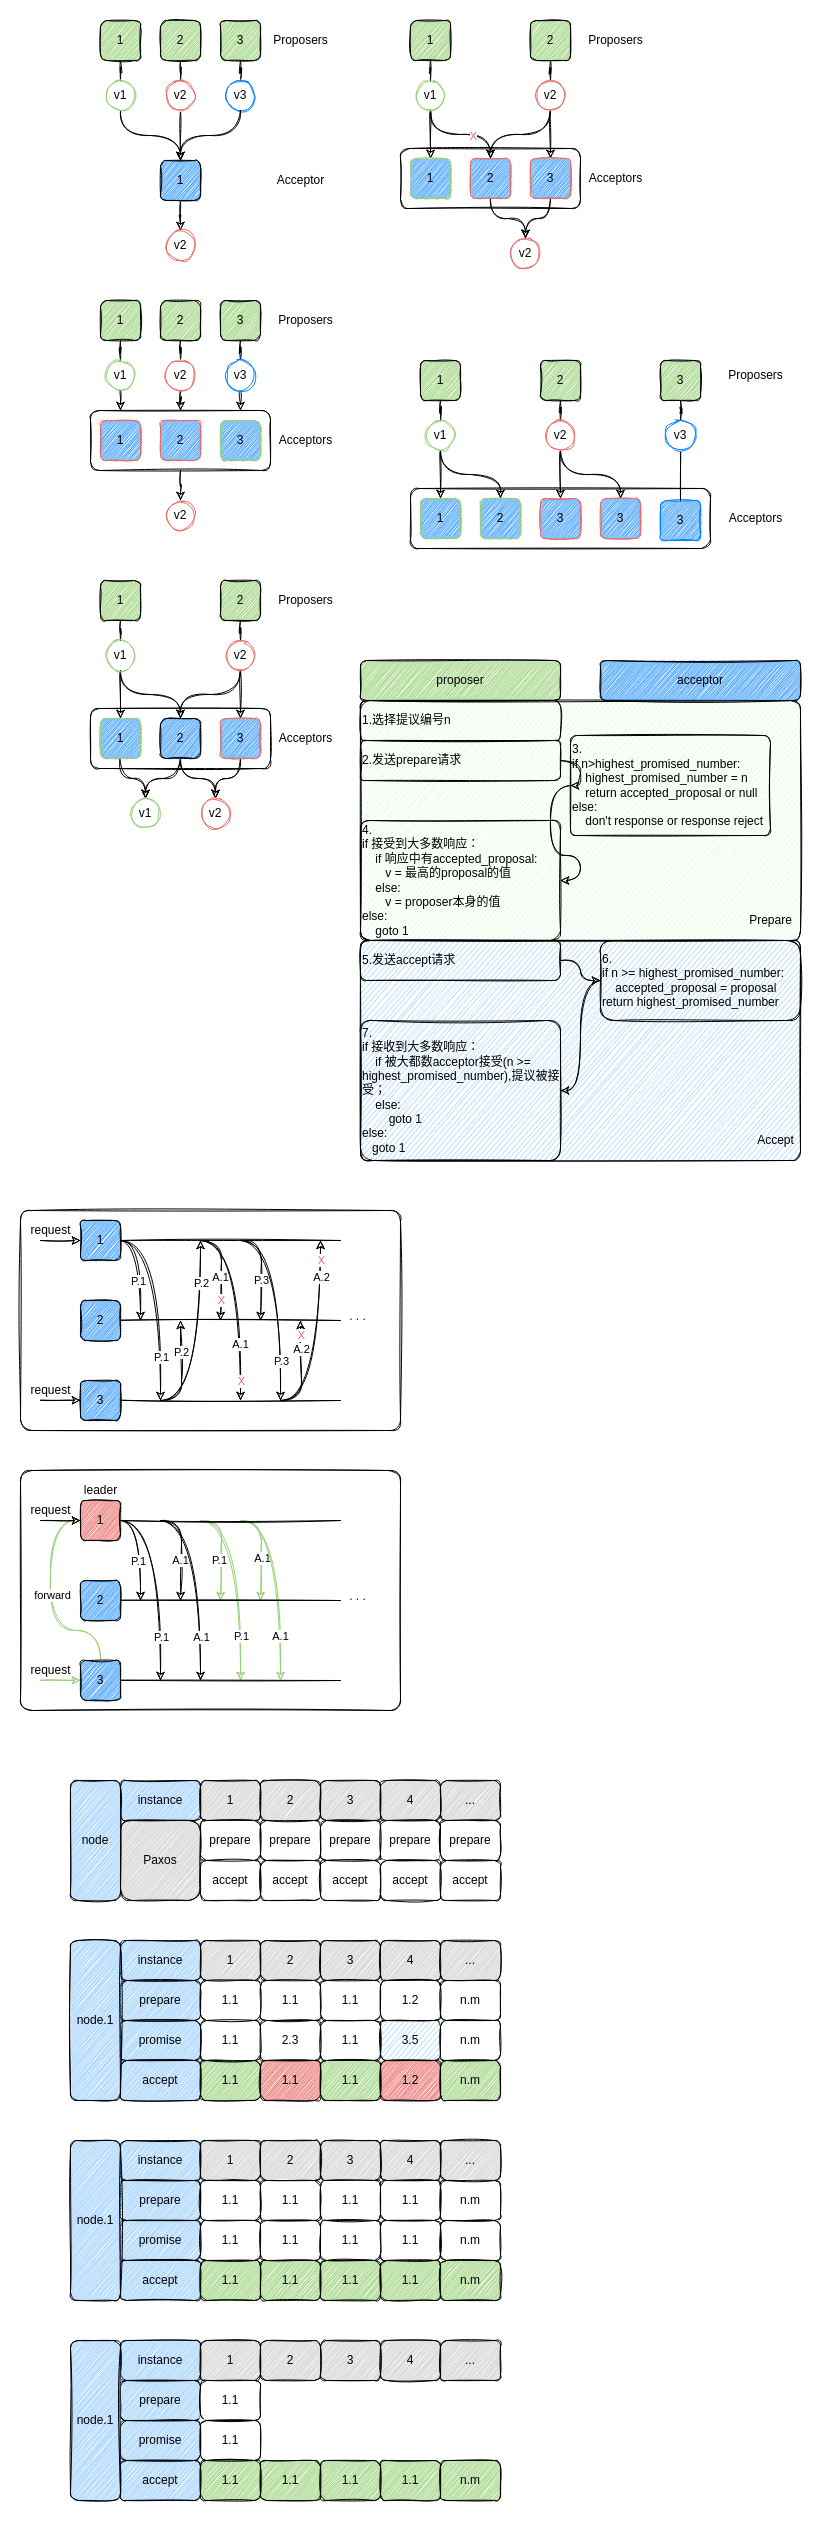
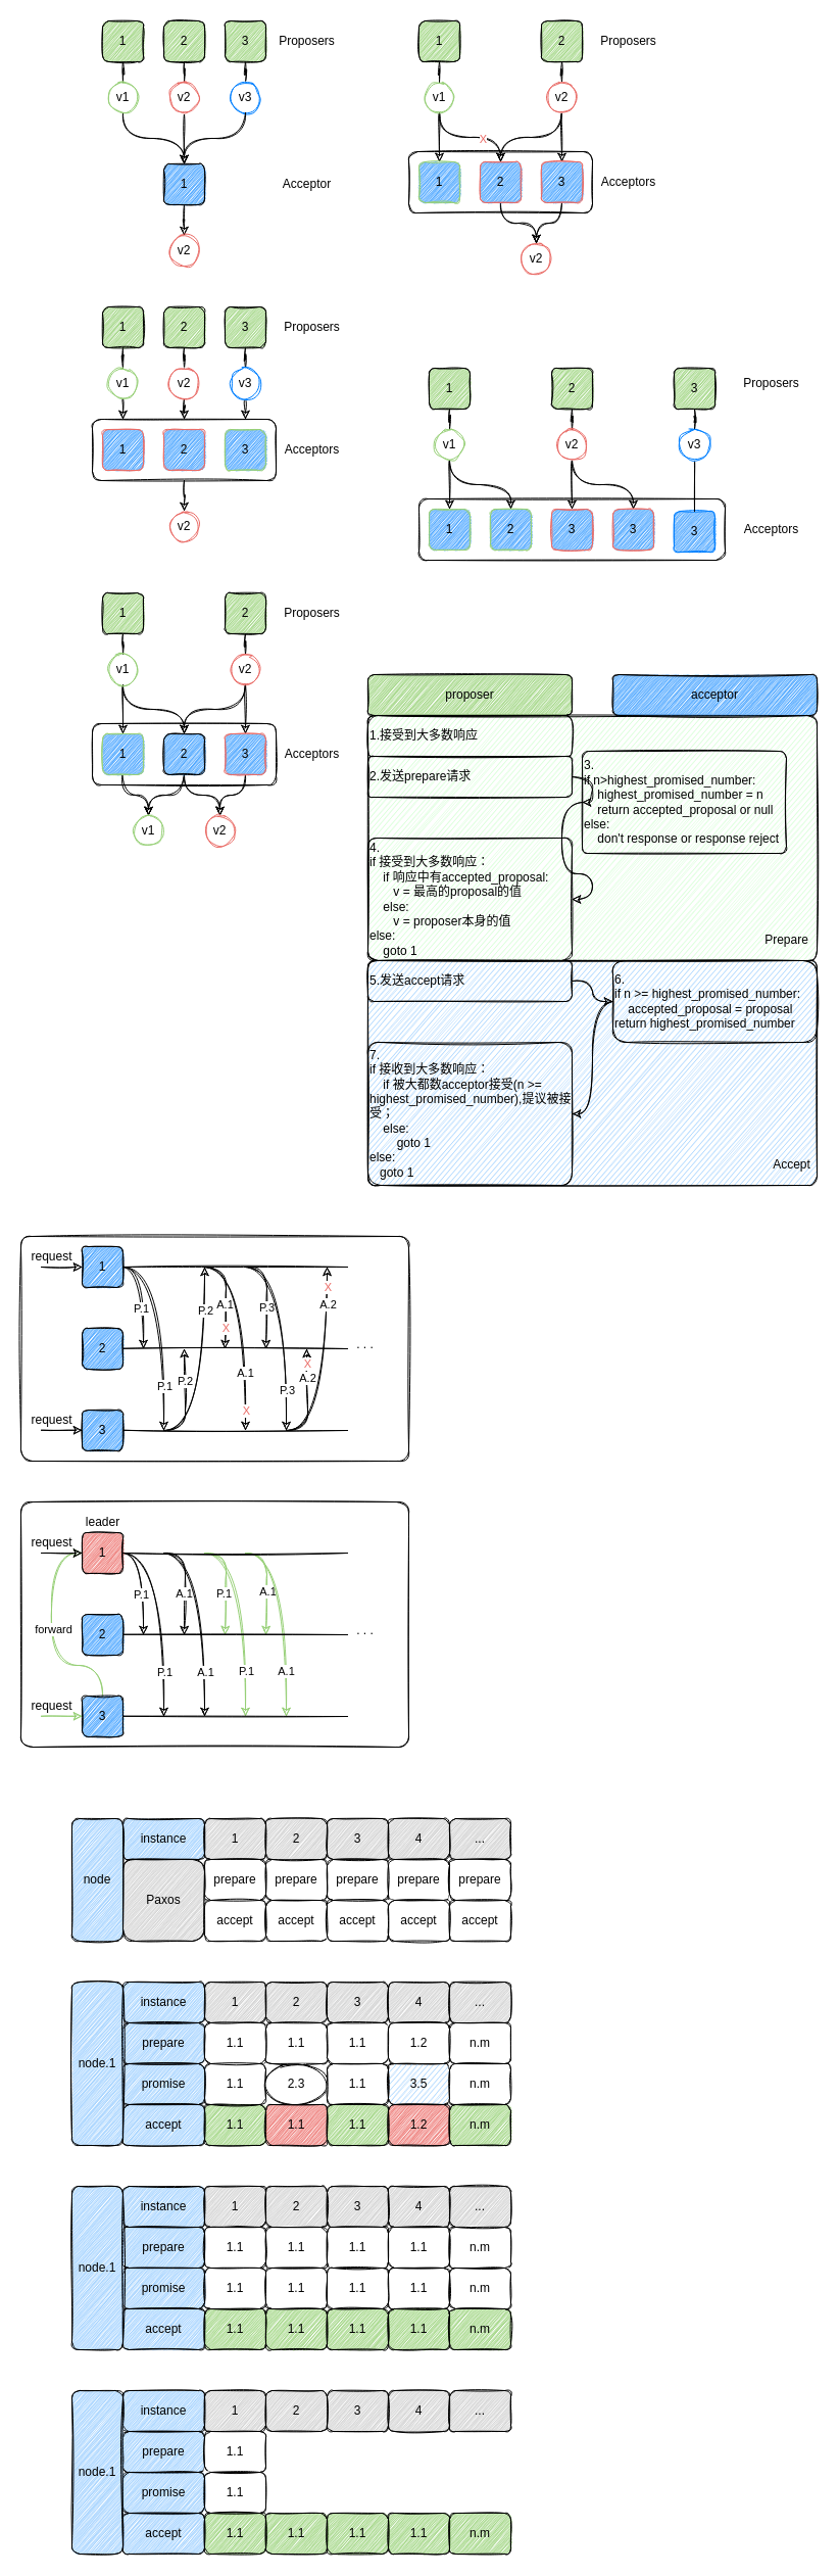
- <mxCell id="110" value="1.选择提议编号n" style="rounded=1;whiteSpace=wrap;html=1;sketch=1;fillColor=none;align=left;" parent="1" vertex="1"><mxGeometry x="360" y="700" width="200" height="40" as="geometry" /></mxCell>
+ <mxCell id="110" value="1.接受到大多数响应" style="rounded=1;whiteSpace=wrap;html=1;sketch=1;fillColor=none;align=left;" parent="1" vertex="1"><mxGeometry x="360" y="700" width="200" height="40" as="geometry" /></mxCell>
- <mxCell id="211" value="2.3" style="rounded=1;whiteSpace=wrap;html=1;shadow=0;sketch=1;glass=0;" vertex="1" parent="1"><mxGeometry x="260" y="2020" width="60" height="40" as="geometry" /></mxCell>
+ <mxCell id="211" value="2.3" style="ellipse;whiteSpace=wrap;html=1;shadow=0;sketch=1;glass=0;" vertex="1" parent="1"><mxGeometry x="260" y="2020" width="60" height="40" as="geometry" /></mxCell>
